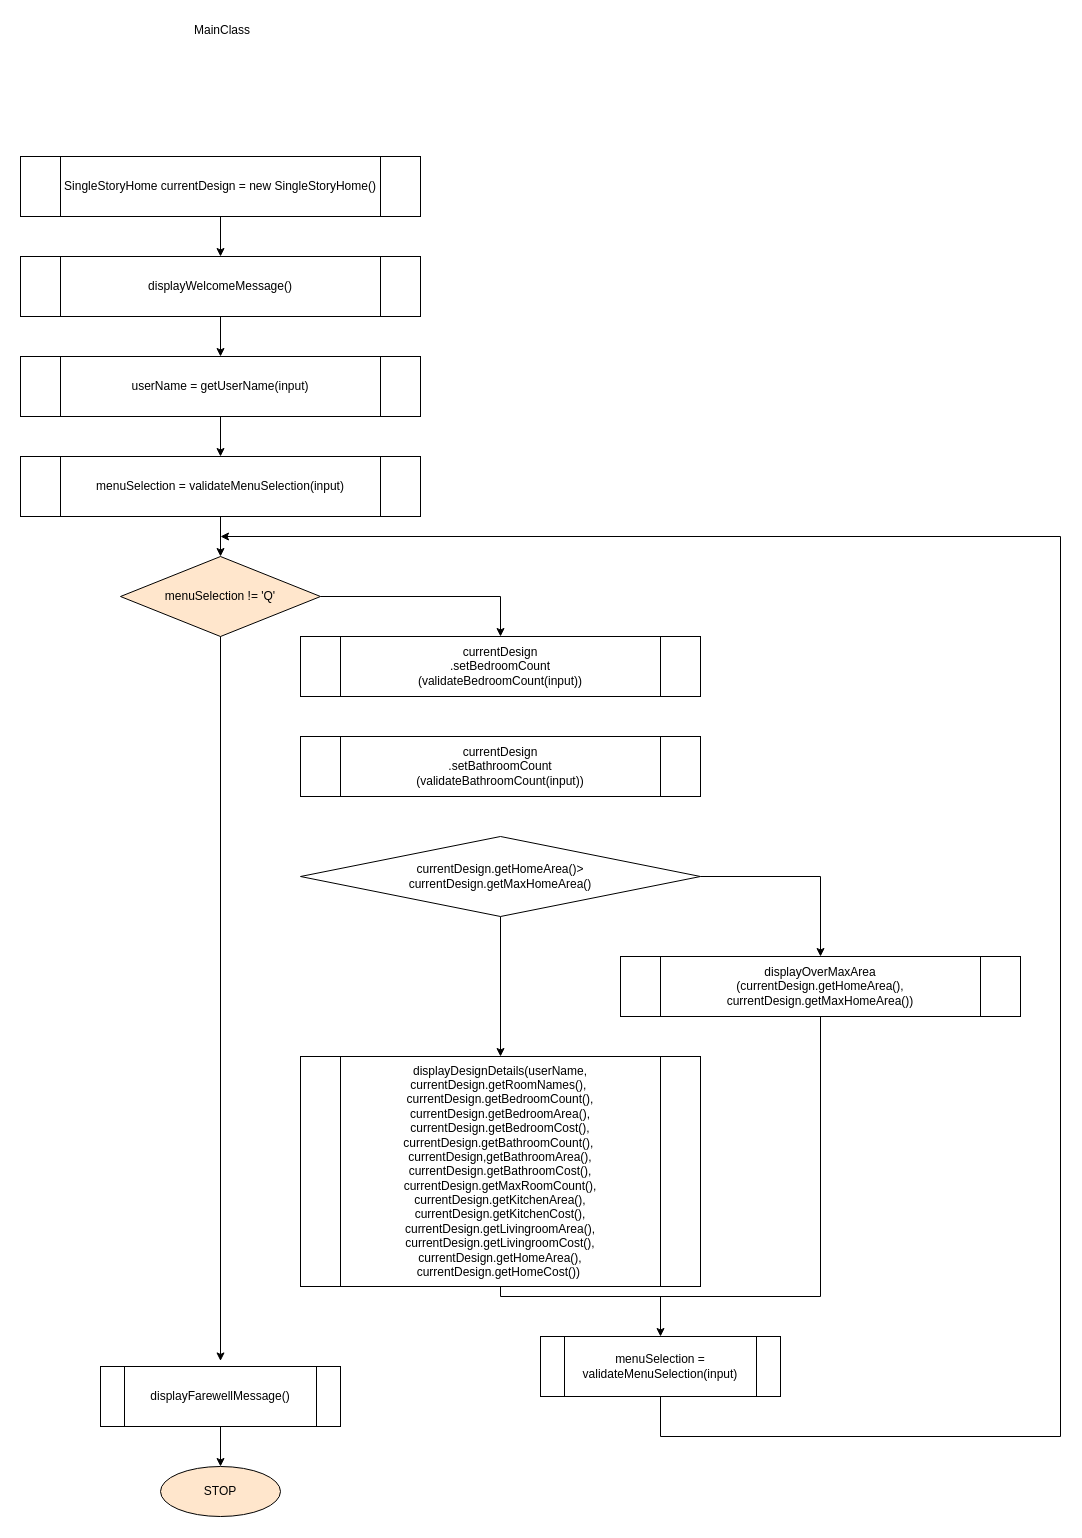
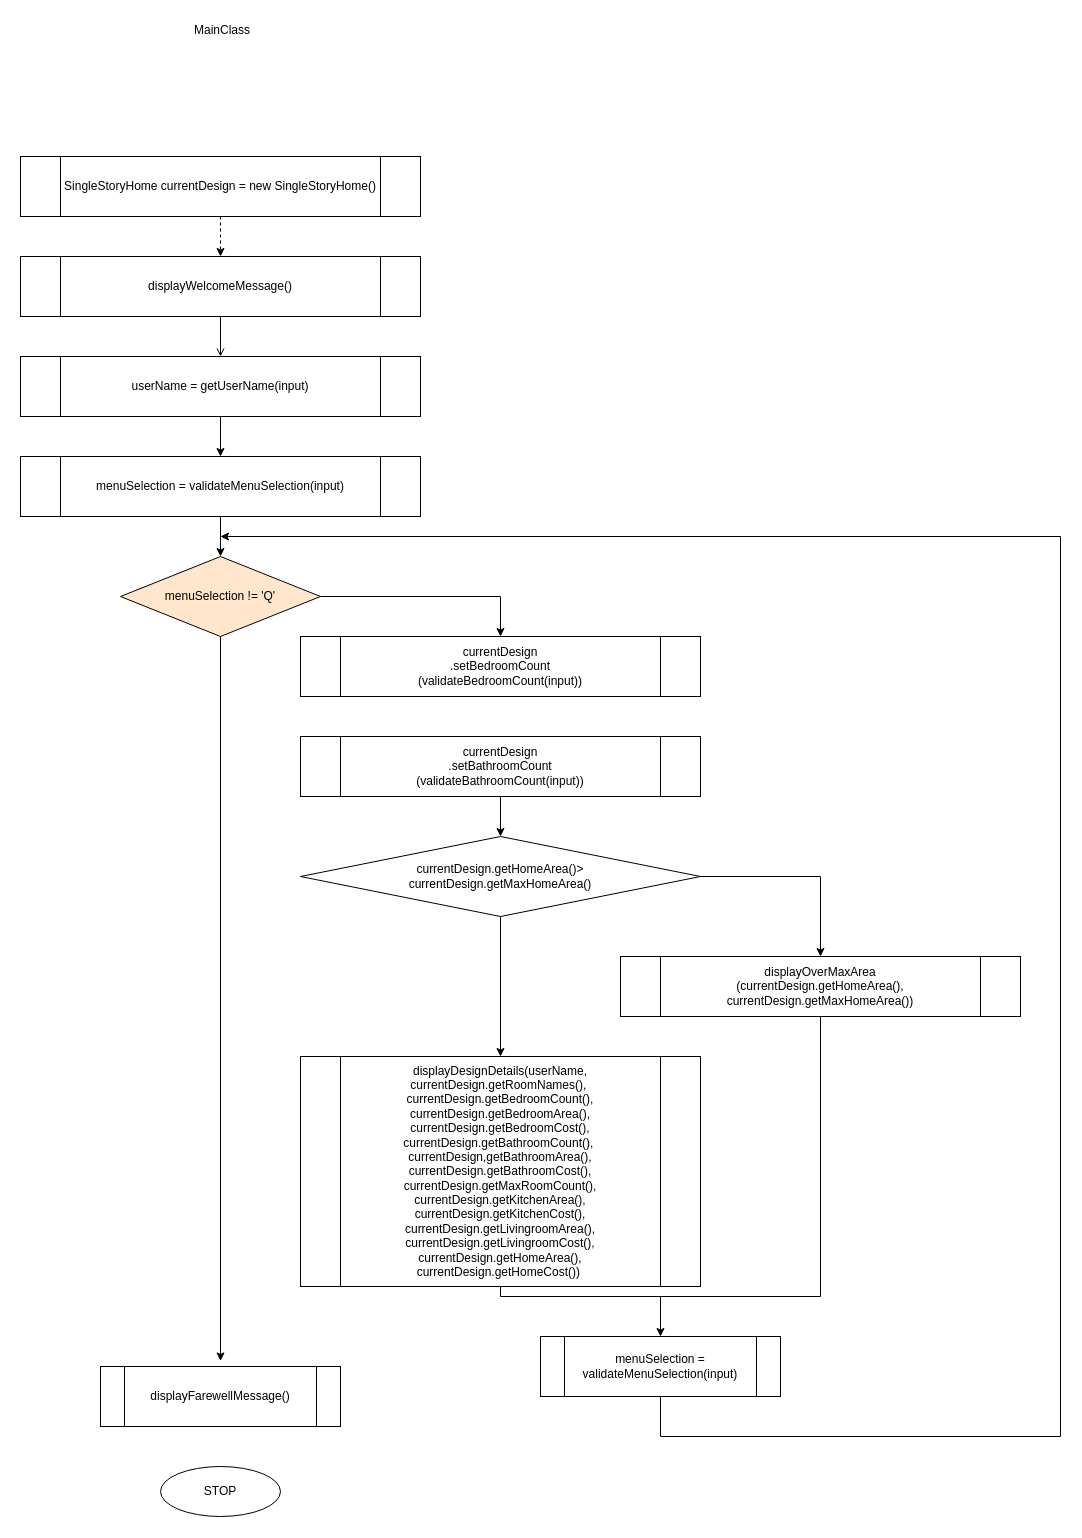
- <mxCell id="3" value="" style="edgeStyle=orthogonalEdgeStyle;rounded=0;orthogonalLoop=1;jettySize=auto;html=1;" edge="1" parent="1" source="4" target="6"><mxGeometry relative="1" as="geometry" /></mxCell>
+ <mxCell id="3" value="" style="edgeStyle=orthogonalEdgeStyle;rounded=0;orthogonalLoop=1;jettySize=auto;html=1;dashed=1;" edge="1" parent="1" source="4" target="6"><mxGeometry relative="1" as="geometry" /></mxCell>
- <mxCell id="5" value="" style="edgeStyle=orthogonalEdgeStyle;rounded=0;orthogonalLoop=1;jettySize=auto;html=1;" edge="1" parent="1" source="6" target="8"><mxGeometry relative="1" as="geometry" /></mxCell>
+ <mxCell id="5" value="" style="edgeStyle=orthogonalEdgeStyle;rounded=0;orthogonalLoop=1;jettySize=auto;html=1;endArrow=open;" edge="1" parent="1" source="6" target="8"><mxGeometry relative="1" as="geometry" /></mxCell>
+ <mxCell id="13" value="" style="edgeStyle=orthogonalEdgeStyle;rounded=0;orthogonalLoop=1;jettySize=auto;html=1;" edge="1" parent="1" source="14" target="16"><mxGeometry relative="1" as="geometry" /></mxCell>
- <mxCell id="36" value="" style="endArrow=classic;html=1;entryX=0.5;entryY=0;entryDx=0;entryDy=0;" edge="1" parent="1" source="33" target="34"><mxGeometry width="50" height="50" relative="1" as="geometry"><mxPoint x="30" y="1516" as="sourcePoint" /><mxPoint x="80" y="1466" as="targetPoint" /></mxGeometry></mxCell>
- <mxCell id="34" value="STOP" style="ellipse;whiteSpace=wrap;html=1;fillColor=#ffe6cc;" vertex="1" parent="1"><mxGeometry x="160" y="1466" width="120" height="50" as="geometry" /></mxCell>
+ <mxCell id="34" value="STOP" style="ellipse;whiteSpace=wrap;html=1;" vertex="1" parent="1"><mxGeometry x="160" y="1466" width="120" height="50" as="geometry" /></mxCell>
